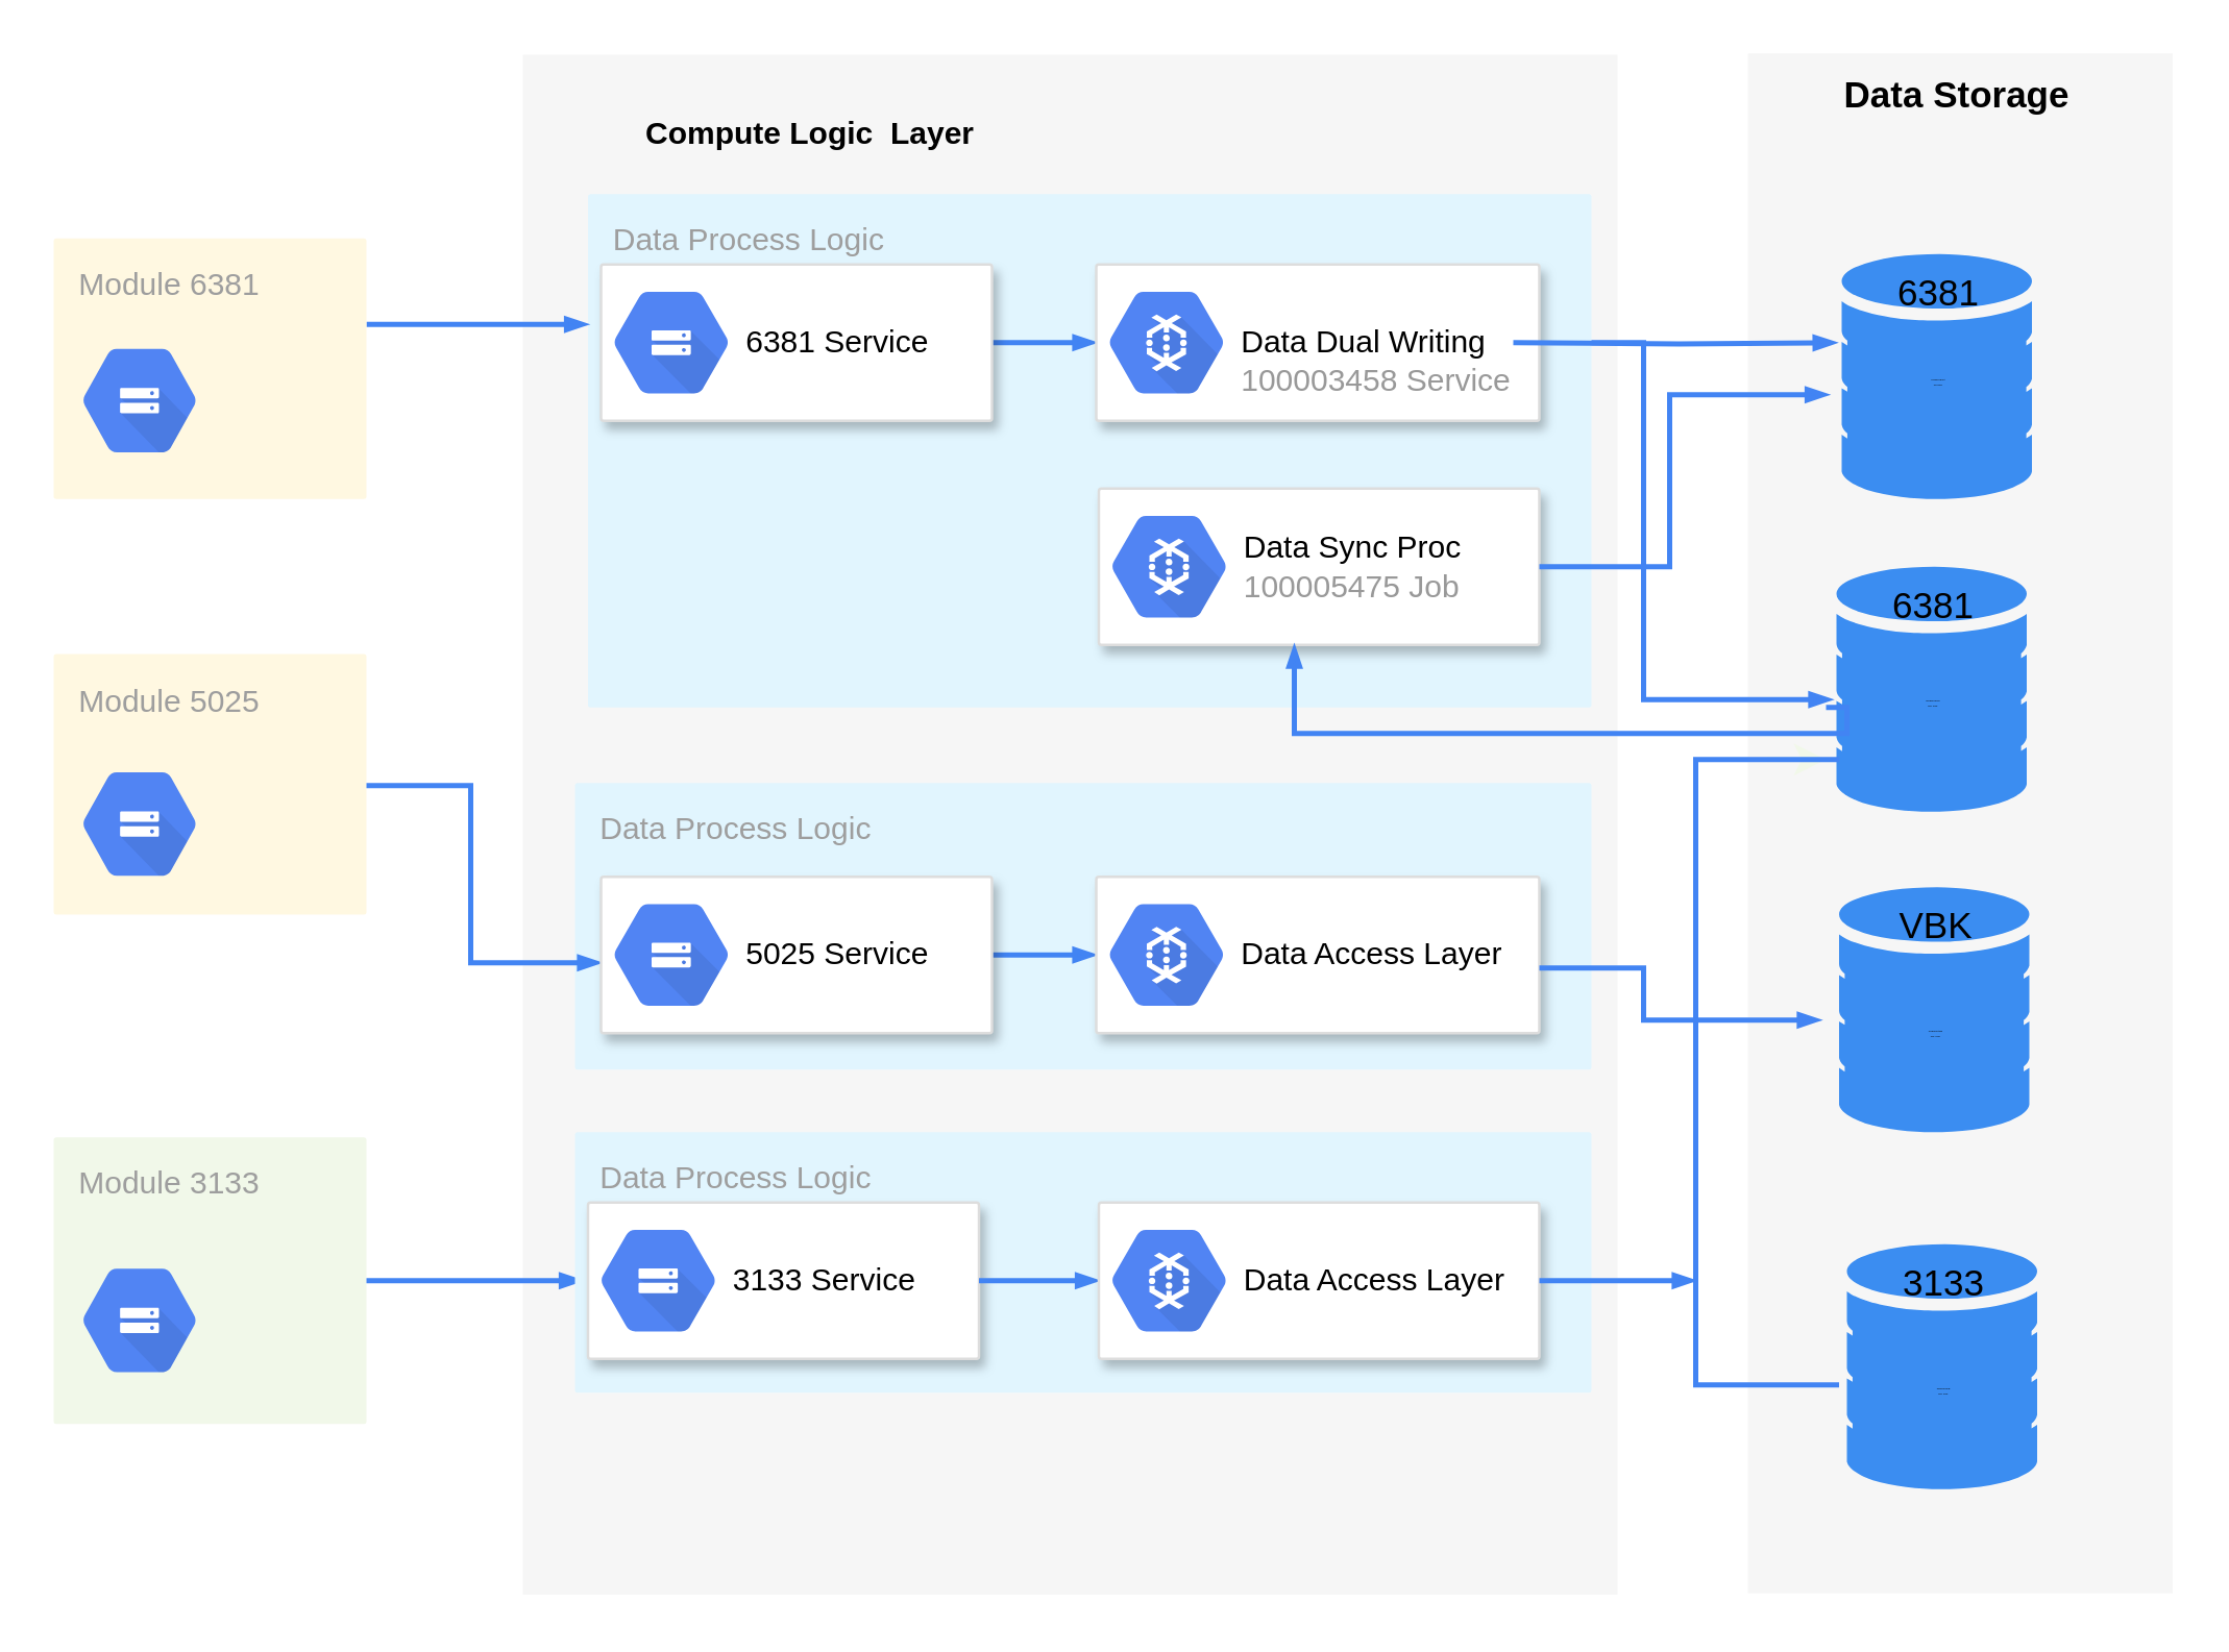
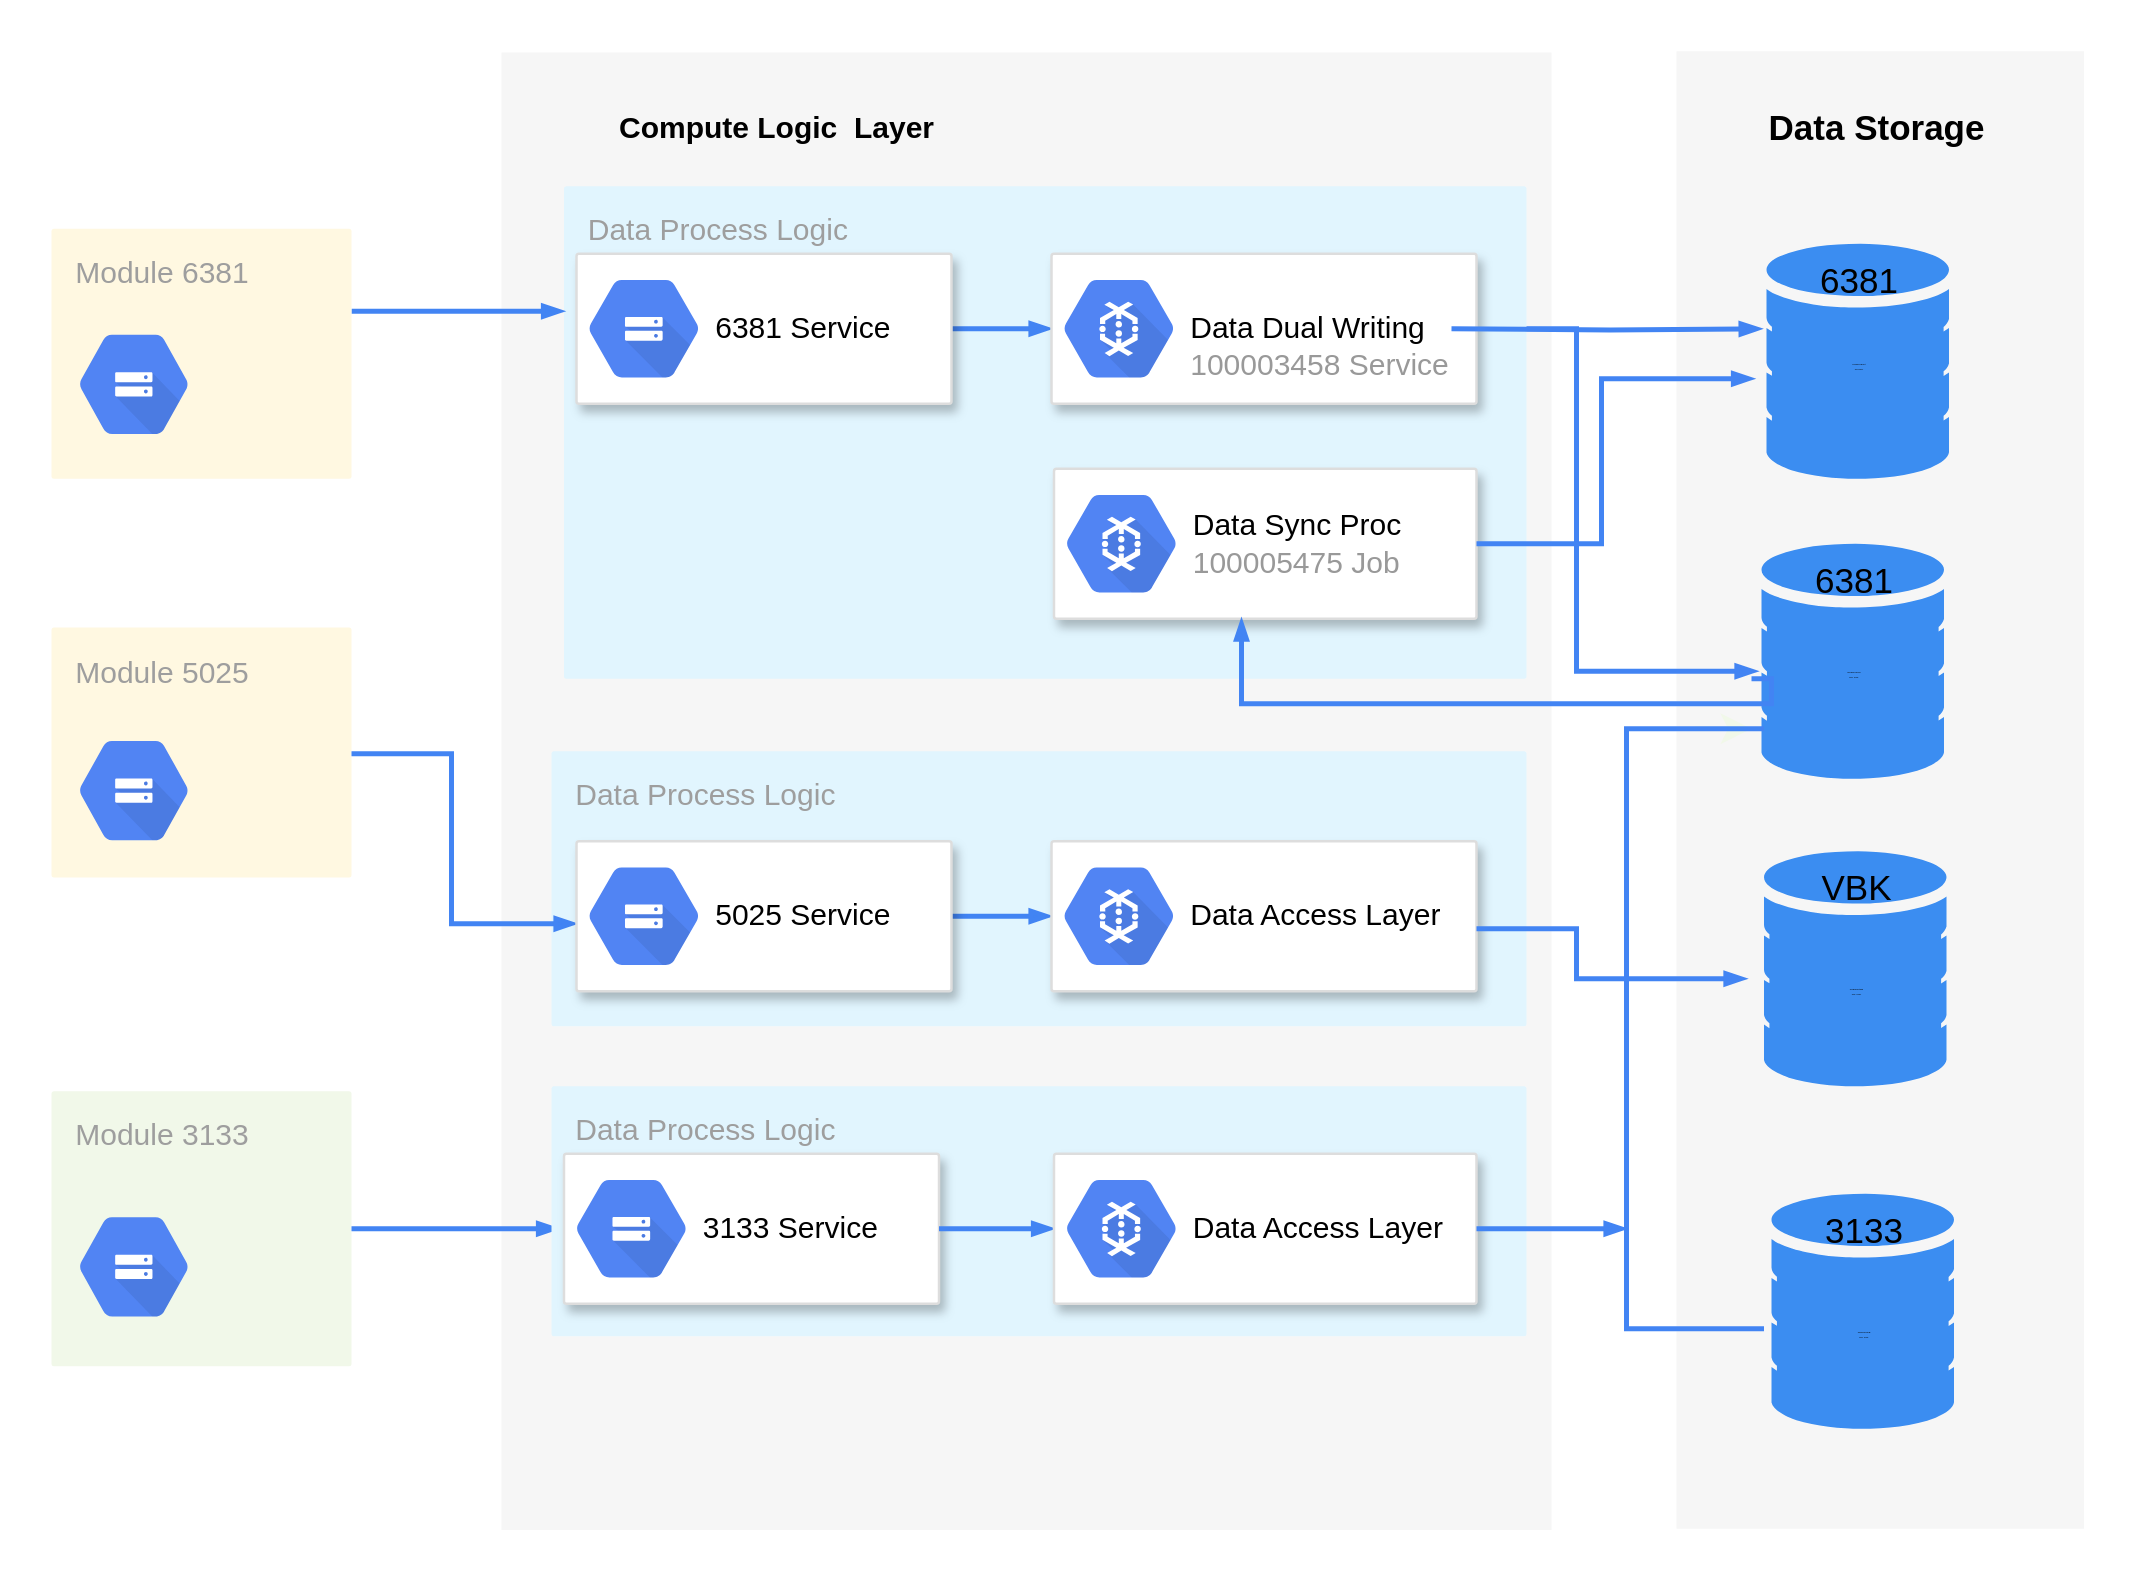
- <mxCell id="17" value="&lt;b style=&quot;font-size: 14px;&quot;&gt;Data Storage&lt;/b&gt;" style="text;html=1;resizable=0;autosize=1;align=center;verticalAlign=middle;points=[];fillColor=none;strokeColor=none;rounded=0;fontSize=14;" vertex="1" parent="1"><mxGeometry x="705" y="26" width="90" height="20" as="geometry" /></mxCell>
+ <mxCell id="17" value="&lt;b style=&quot;font-size: 14px;&quot;&gt;Data Storage&lt;/b&gt;" style="text;html=1;resizable=0;autosize=1;align=center;verticalAlign=middle;points=[];fillColor=none;strokeColor=none;rounded=0;fontSize=14;" vertex="1" parent="1"><mxGeometry x="705" y="41" width="90" height="20" as="geometry" /></mxCell>
